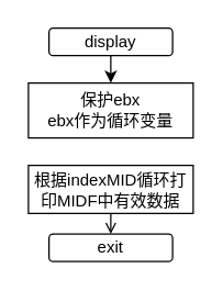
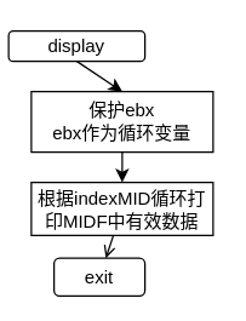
- <mxCell id="3" value="display" style="rounded=1;whiteSpace=wrap;html=1;" vertex="1" parent="1"><mxGeometry x="35" y="20" width="90" height="20" as="geometry" /></mxCell>
+ <mxCell id="3" value="display" style="rounded=1;whiteSpace=wrap;html=1;" vertex="1" parent="1"><mxGeometry x="5" y="20" width="90" height="20" as="geometry" /></mxCell>
+ <mxCell id="4" style="edgeStyle=none;html=1;entryX=0.5;entryY=0;entryDx=0;entryDy=0;" edge="1" parent="1" source="5" target="7"><mxGeometry relative="1" as="geometry" /></mxCell>
- <mxCell id="8" value="exit" style="rounded=1;whiteSpace=wrap;html=1;" vertex="1" parent="1"><mxGeometry x="35" y="170" width="90" height="20" as="geometry" /></mxCell>
+ <mxCell id="8" value="exit" style="rounded=1;whiteSpace=wrap;html=1;" vertex="1" parent="1"><mxGeometry x="35" y="170" width="60" height="25" as="geometry" /></mxCell>
